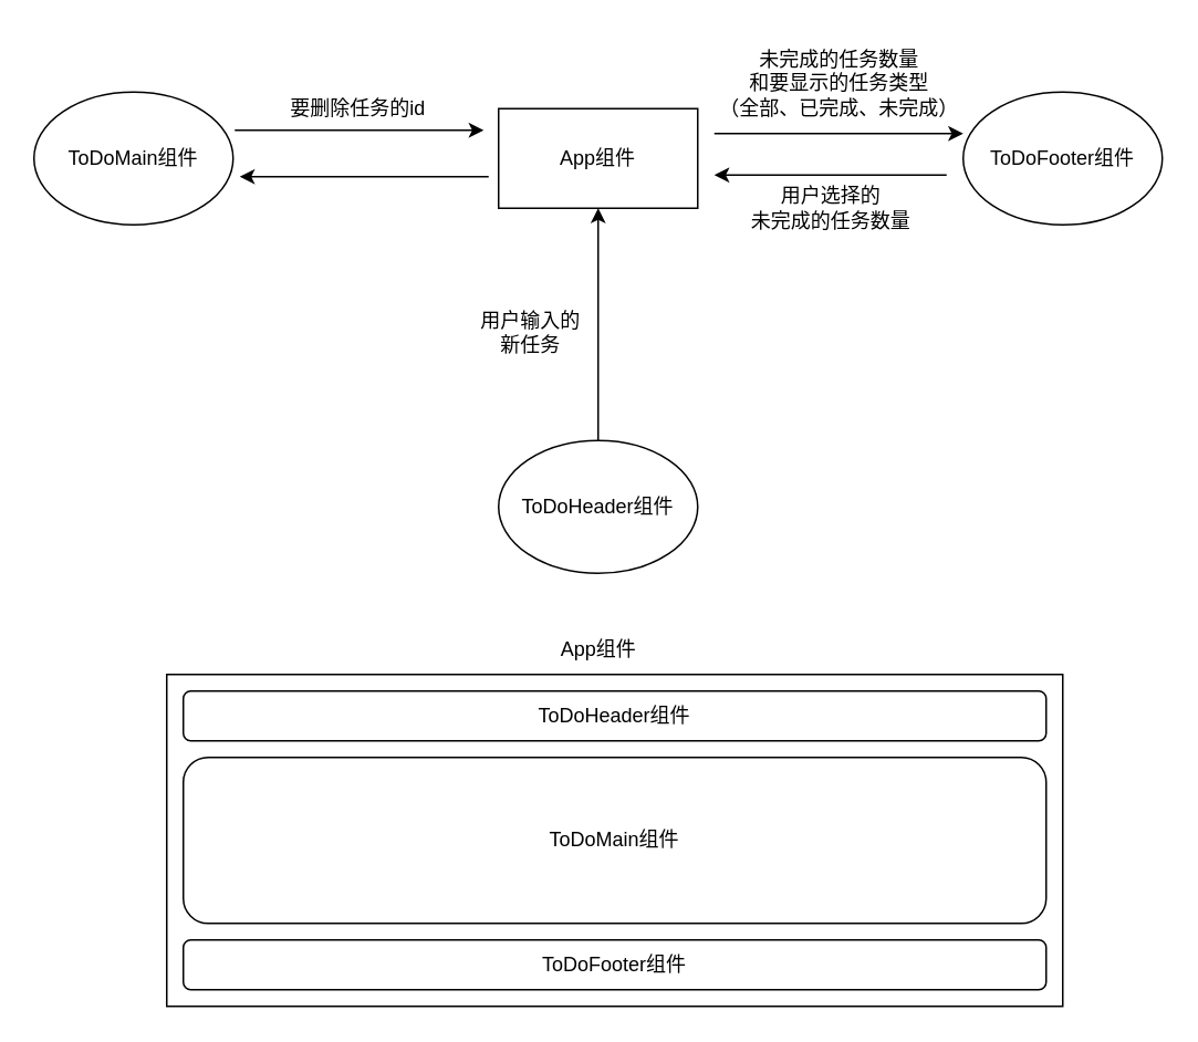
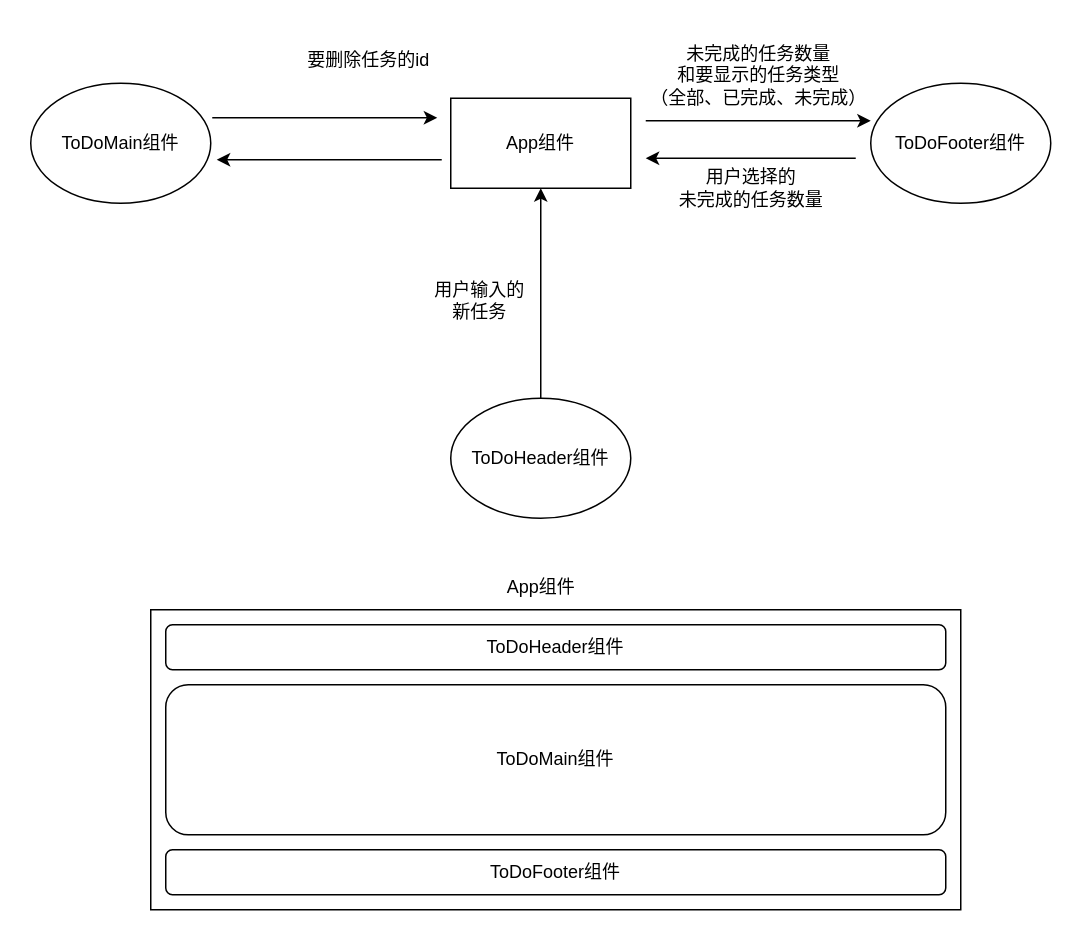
- <mxCell id="10" value="要删除任务的id" style="text;html=1;align=center;verticalAlign=middle;resizable=0;points=[];autosize=1;strokeColor=none;fillColor=none;" parent="1" vertex="1"><mxGeometry x="160" y="50" width="110" height="30" as="geometry" /></mxCell>
+ <mxCell id="10" value="要删除任务的id" style="text;html=1;align=center;verticalAlign=middle;resizable=0;points=[];autosize=1;strokeColor=none;fillColor=none;" parent="1" vertex="1"><mxGeometry x="190" y="25" width="110" height="30" as="geometry" /></mxCell>
